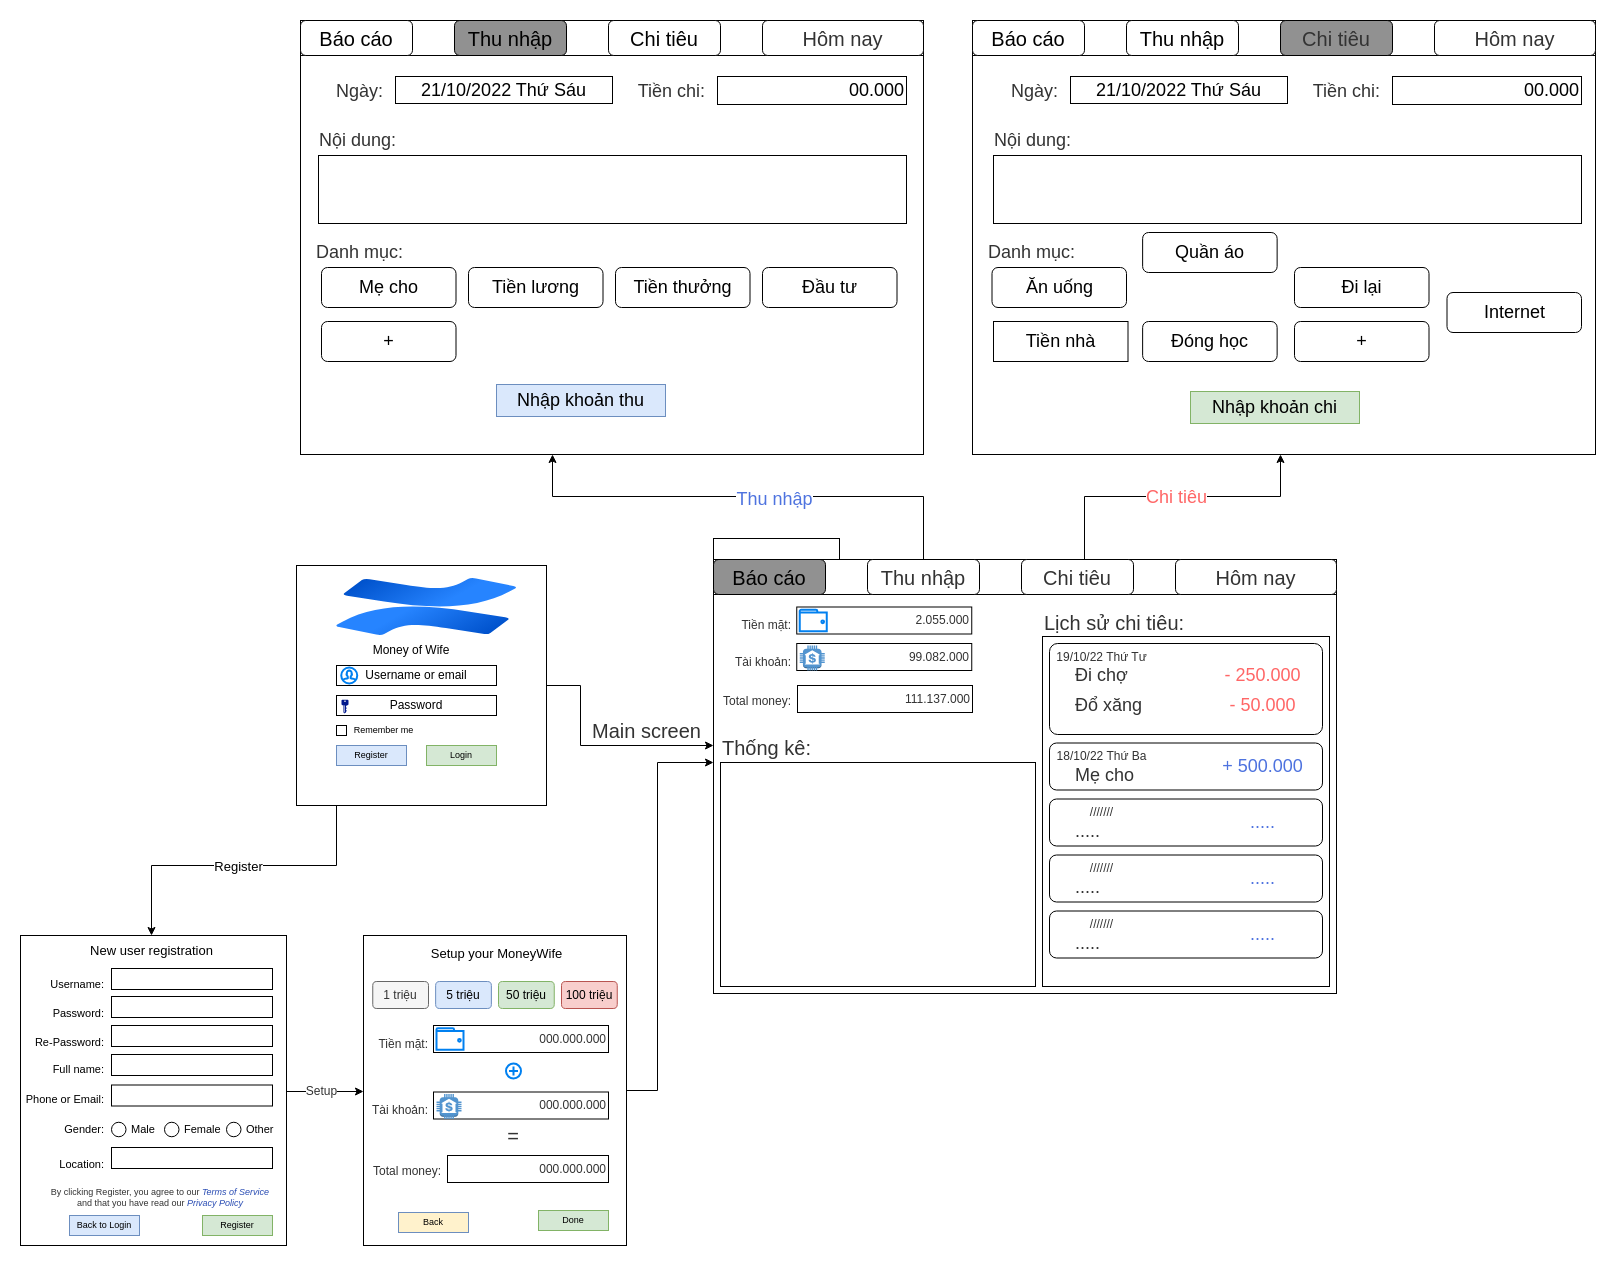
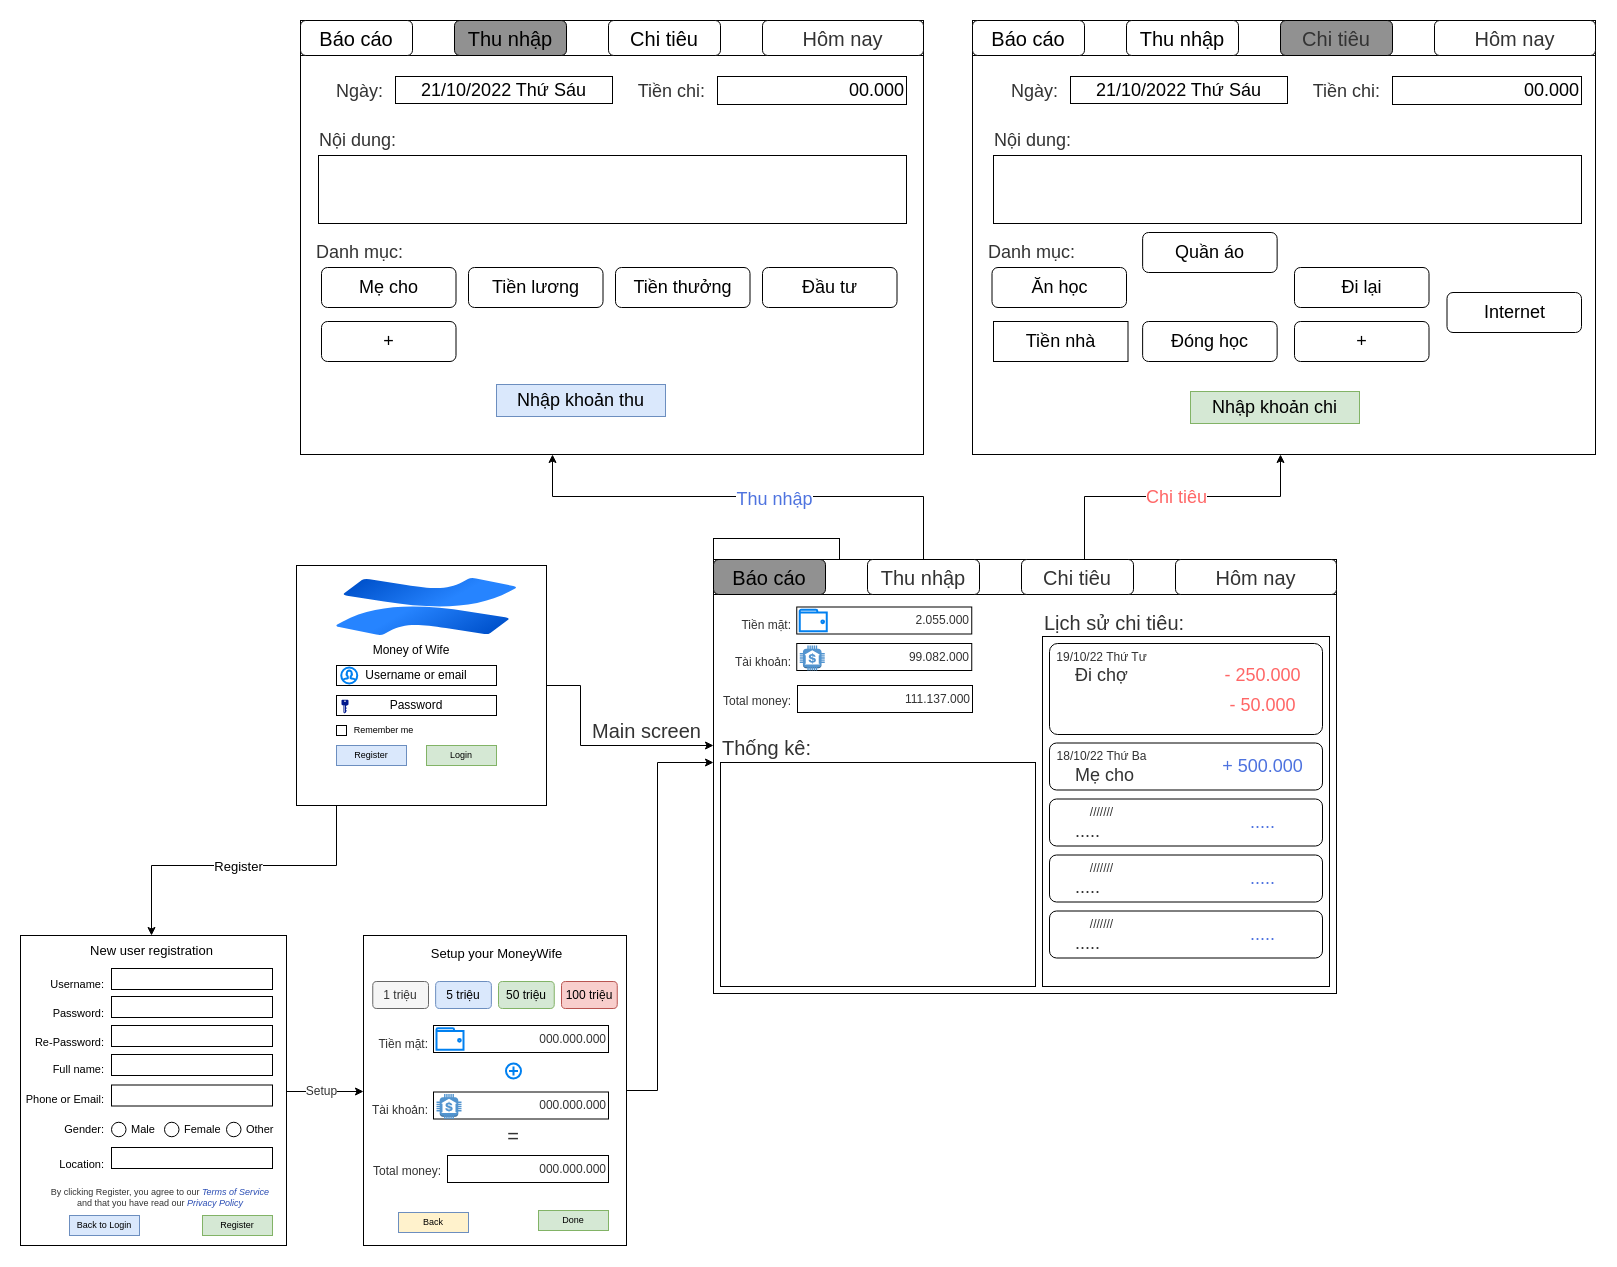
- <mxCell id="153" value="Ăn uống" style="rounded=1;whiteSpace=wrap;html=1;fontSize=18;" vertex="1" parent="1"><mxGeometry x="991.5" y="267" width="134.5" height="40" as="geometry" /></mxCell>
+ <mxCell id="153" value="Ăn học" style="rounded=1;whiteSpace=wrap;html=1;fontSize=18;" vertex="1" parent="1"><mxGeometry x="991.5" y="267" width="134.5" height="40" as="geometry" /></mxCell>
- <mxCell id="104" value="Đổ xăng" style="text;html=1;strokeColor=none;fillColor=none;align=left;verticalAlign=middle;whiteSpace=wrap;rounded=0;fontSize=18;fontColor=#333333;" vertex="1" parent="1"><mxGeometry x="1073" y="690" width="74" height="30" as="geometry" /></mxCell>
